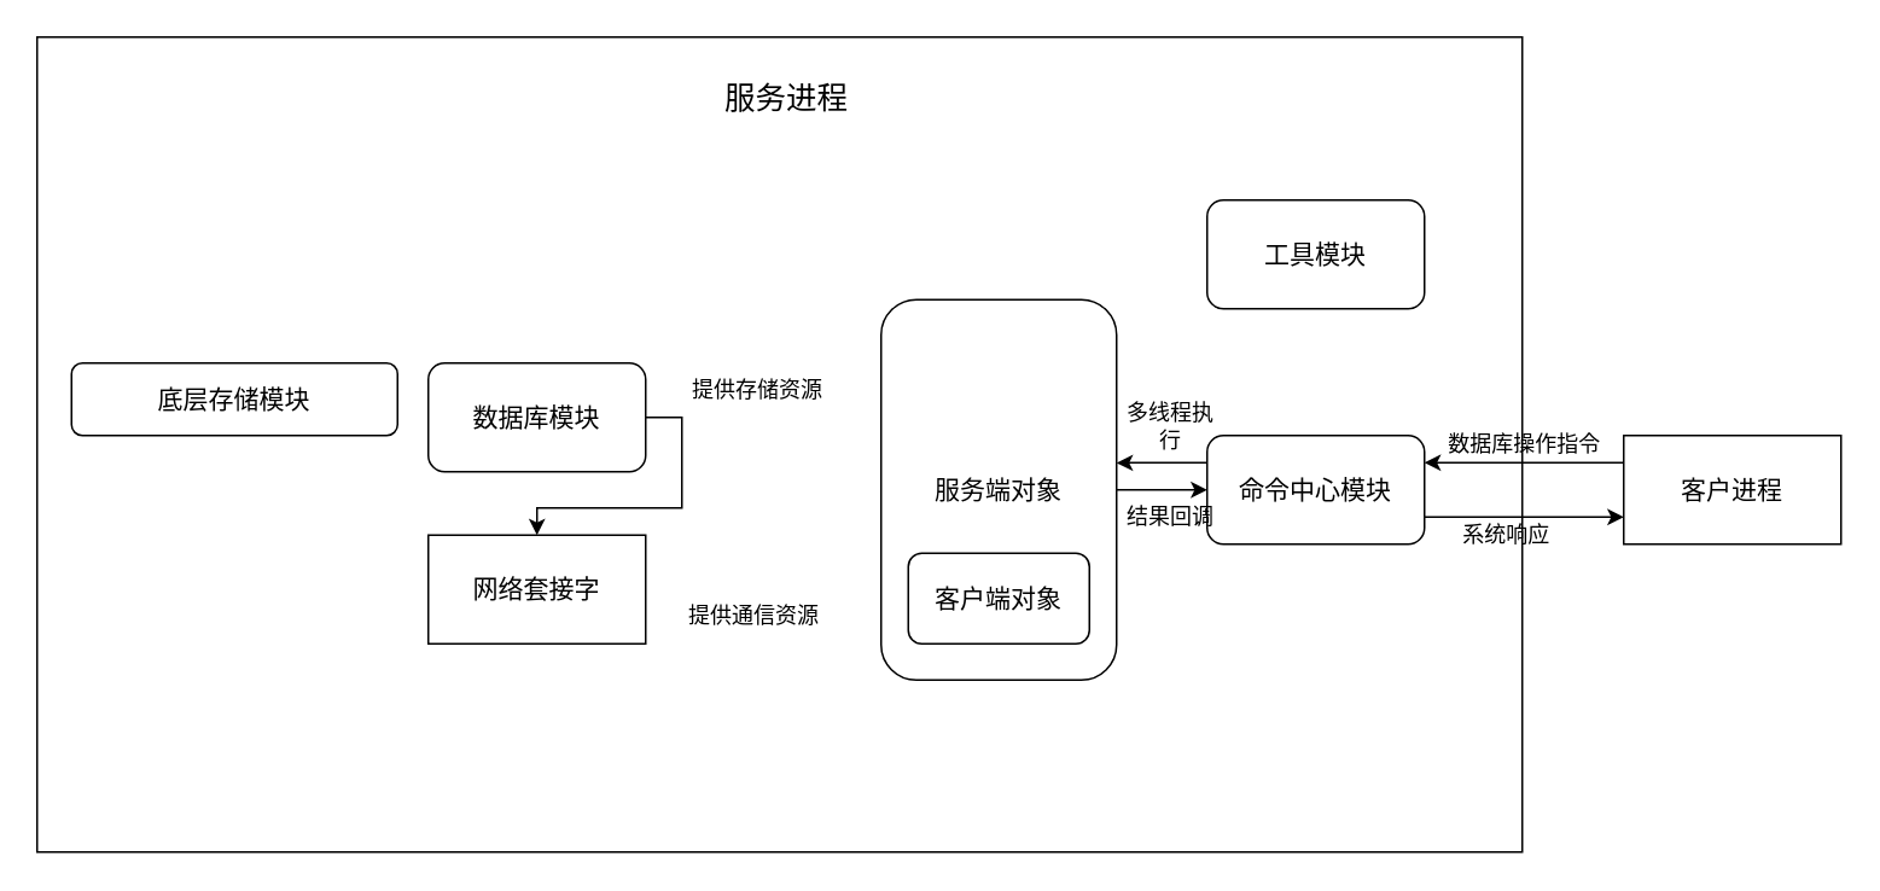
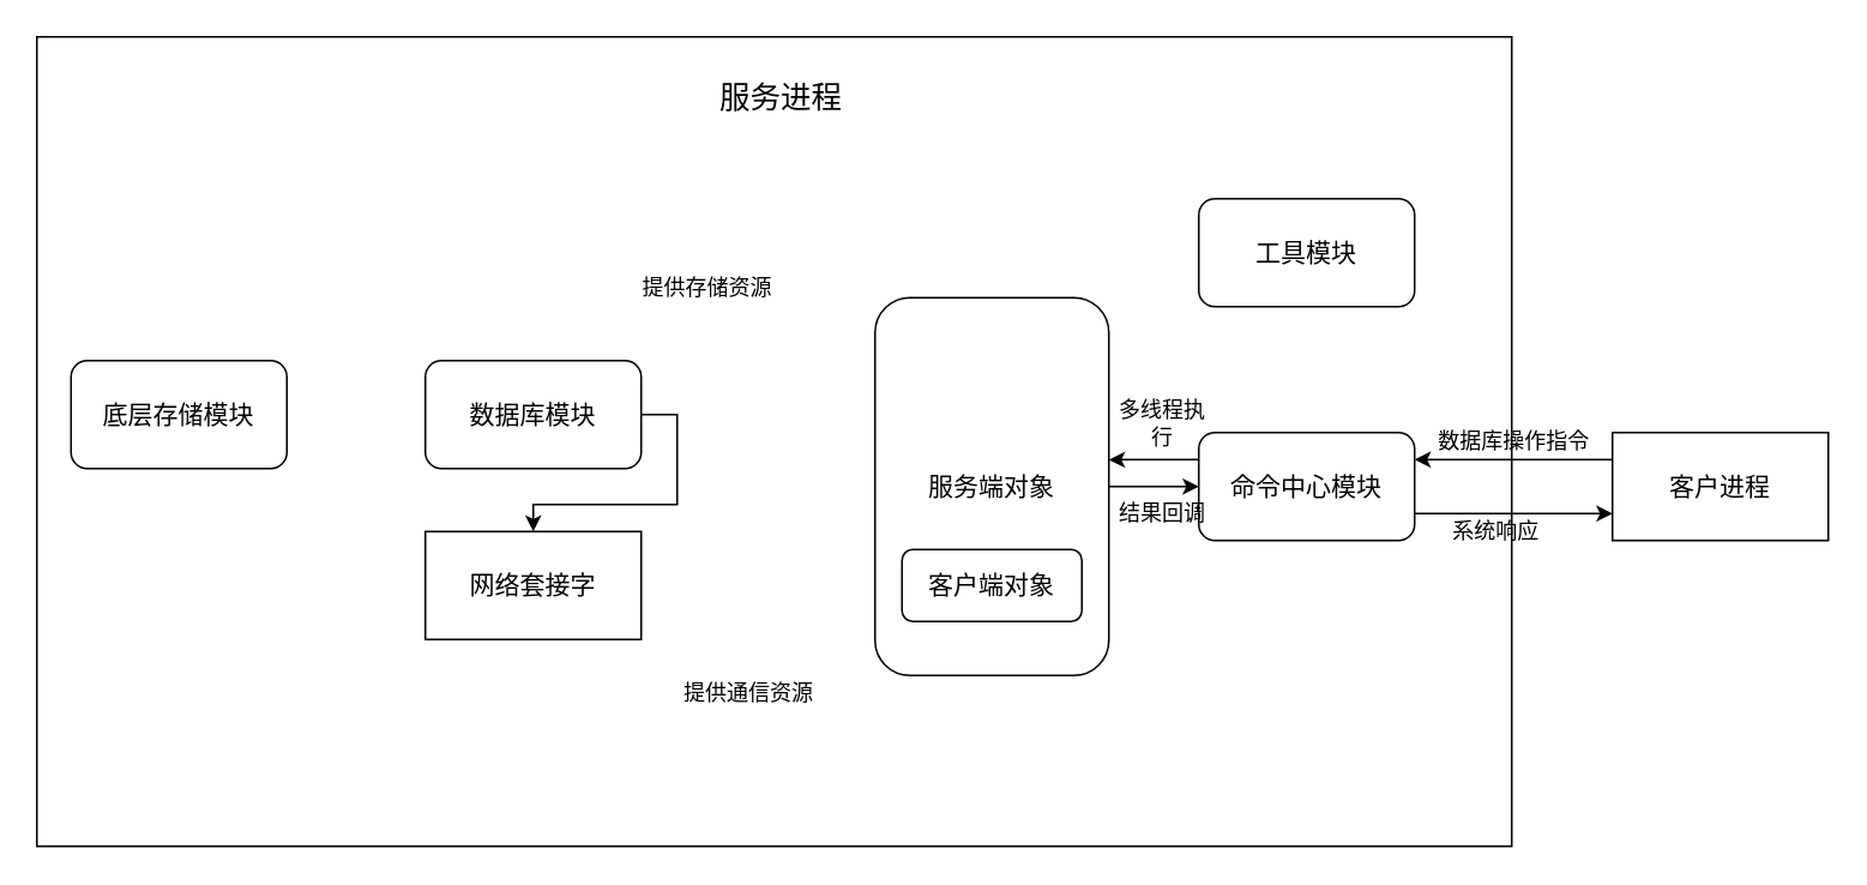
- <mxCell id="17" value="提供存储资源" style="text;html=1;strokeColor=none;fillColor=none;align=center;verticalAlign=middle;whiteSpace=wrap;rounded=0;" parent="1" vertex="1"><mxGeometry x="380" y="200" width="76" height="30" as="geometry" /></mxCell>
+ <mxCell id="17" value="提供存储资源" style="text;html=1;strokeColor=none;fillColor=none;align=center;verticalAlign=middle;whiteSpace=wrap;rounded=0;" parent="1" vertex="1"><mxGeometry x="355" y="145" width="76" height="30" as="geometry" /></mxCell>
- <mxCell id="3" value="底层存储模块" style="rounded=1;whiteSpace=wrap;html=1;fontSize=14;" parent="1" vertex="1"><mxGeometry x="39" y="200" width="180" height="40" as="geometry" /></mxCell>
+ <mxCell id="3" value="底层存储模块" style="rounded=1;whiteSpace=wrap;html=1;fontSize=14;" parent="1" vertex="1"><mxGeometry x="39" y="200" width="120" height="60" as="geometry" /></mxCell>
- <mxCell id="7" value="客户端对象" style="rounded=1;whiteSpace=wrap;html=1;fontSize=14;" parent="1" vertex="1"><mxGeometry x="501" y="305" width="100" height="50" as="geometry" /></mxCell>
+ <mxCell id="7" value="客户端对象" style="rounded=1;whiteSpace=wrap;html=1;fontSize=14;" parent="1" vertex="1"><mxGeometry x="501" y="305" width="100" height="40" as="geometry" /></mxCell>
- <mxCell id="18" value="提供通信资源" style="text;html=1;strokeColor=none;fillColor=none;align=center;verticalAlign=middle;whiteSpace=wrap;rounded=0;" parent="1" vertex="1"><mxGeometry x="376" y="325" width="80" height="30" as="geometry" /></mxCell>
+ <mxCell id="18" value="提供通信资源" style="text;html=1;strokeColor=none;fillColor=none;align=center;verticalAlign=middle;whiteSpace=wrap;rounded=0;" parent="1" vertex="1"><mxGeometry x="376" y="370" width="80" height="30" as="geometry" /></mxCell>
